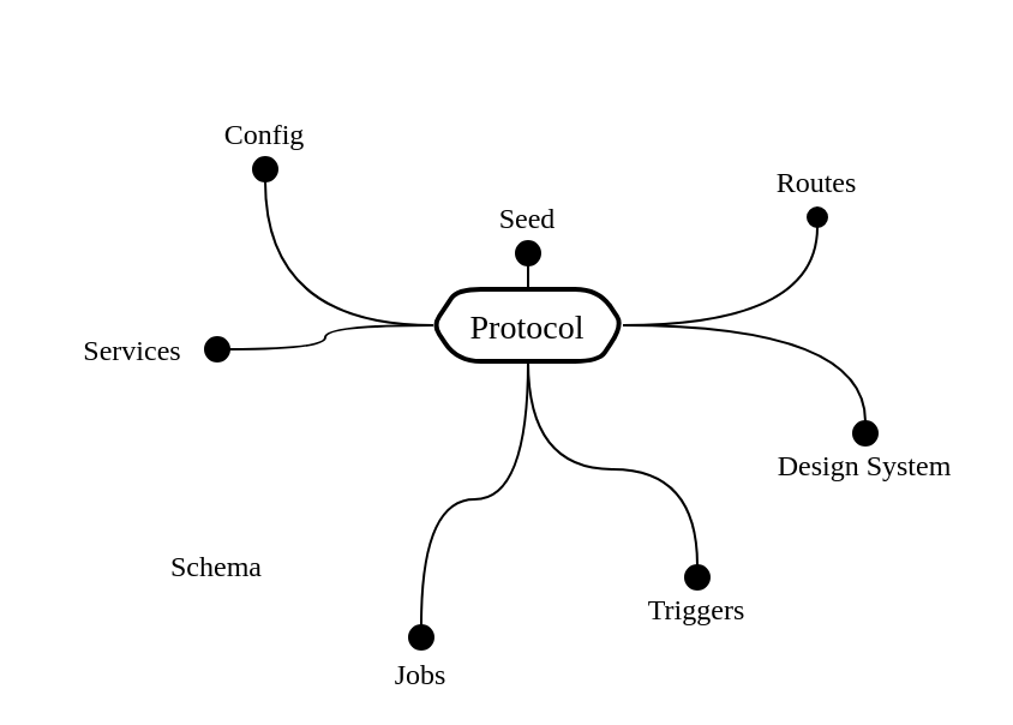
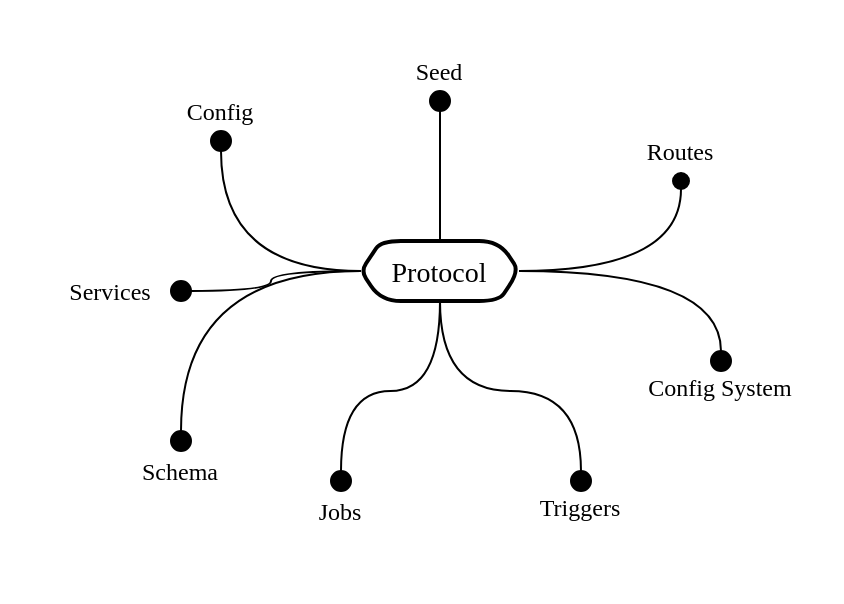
- <mxCell id="16" value="Seed" style="text;strokeColor=none;fillColor=none;align=center;verticalAlign=middle;rounded=0;fontFamily=Space Grotesk;fontStyle=0" vertex="1" parent="1"><mxGeometry x="189.5" y="75" width="60" height="30" as="geometry" /></mxCell>
+ <mxCell id="16" value="Seed" style="text;strokeColor=none;fillColor=none;align=center;verticalAlign=middle;rounded=0;fontFamily=Space Grotesk;fontStyle=0" vertex="1" parent="1"><mxGeometry x="189.5" y="20" width="60" height="30" as="geometry" /></mxCell>
+ <mxCell id="5" style="edgeStyle=orthogonalEdgeStyle;rounded=0;orthogonalLoop=1;jettySize=auto;html=1;curved=1;endSize=10;endArrow=oval;endFill=1;" edge="1" parent="1" source="10" target="14"><mxGeometry relative="1" as="geometry" /></mxCell>
- <mxCell id="18" value="Design System&#10;" style="text;strokeColor=none;fillColor=none;align=center;verticalAlign=middle;rounded=0;fontFamily=Space Grotesk;fontStyle=0" vertex="1" parent="1"><mxGeometry x="320" y="180" width="80" height="40" as="geometry" /></mxCell>
+ <mxCell id="18" value="Config System&#10;" style="text;strokeColor=none;fillColor=none;align=center;verticalAlign=middle;rounded=0;fontFamily=Space Grotesk;fontStyle=0" vertex="1" parent="1"><mxGeometry x="320" y="180" width="80" height="40" as="geometry" /></mxCell>
- <mxCell id="12" value="Jobs" style="text;strokeColor=none;fillColor=none;align=center;verticalAlign=middle;rounded=0;fontFamily=Space Grotesk;fontStyle=0" vertex="1" parent="1"><mxGeometry x="145" y="265" width="60" height="30" as="geometry" /></mxCell>
+ <mxCell id="12" value="Jobs" style="text;strokeColor=none;fillColor=none;align=center;verticalAlign=middle;rounded=0;fontFamily=Space Grotesk;fontStyle=0" vertex="1" parent="1"><mxGeometry x="140" y="240" width="60" height="30" as="geometry" /></mxCell>
